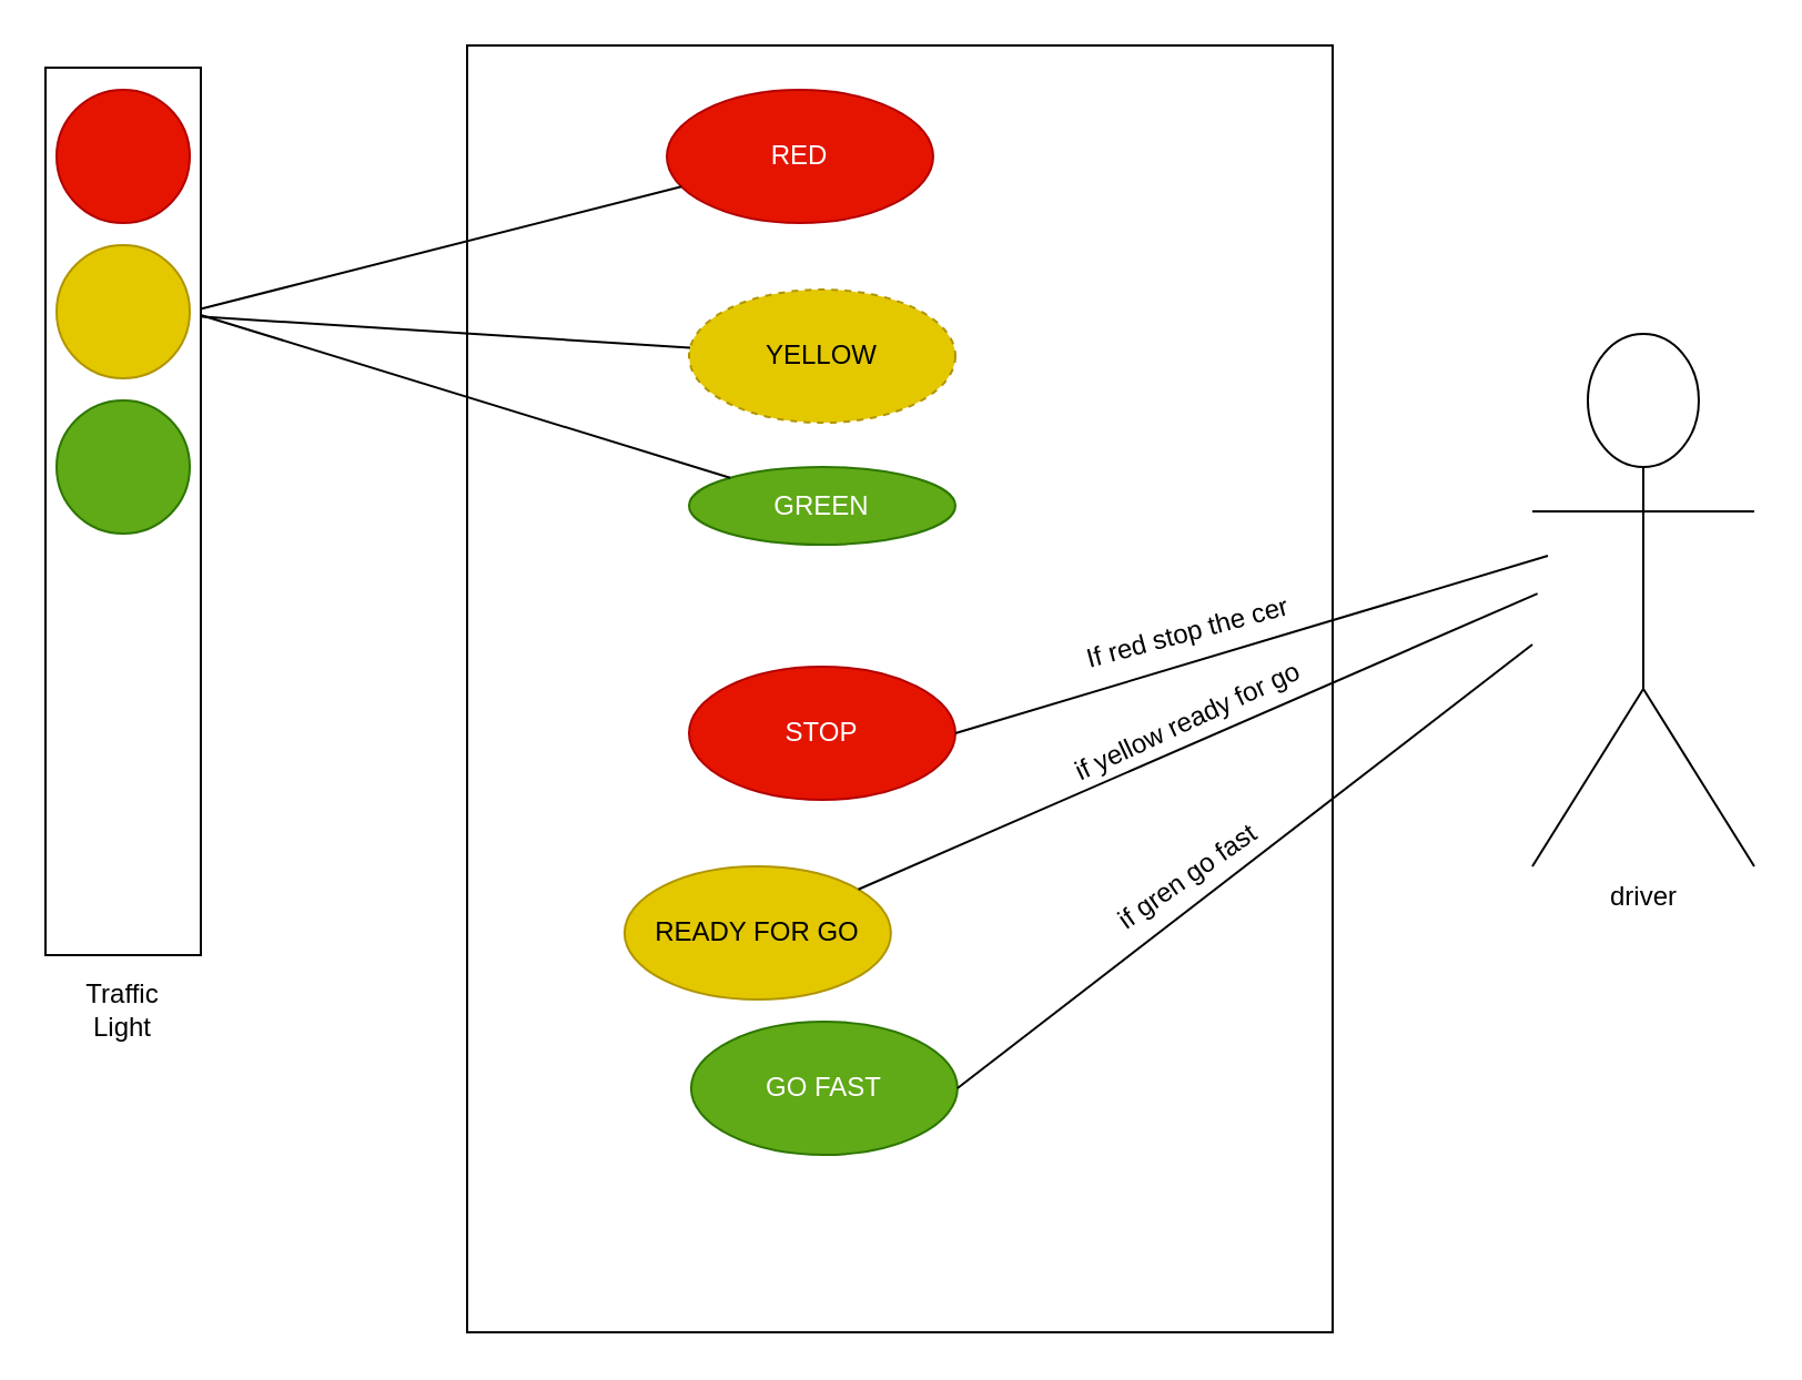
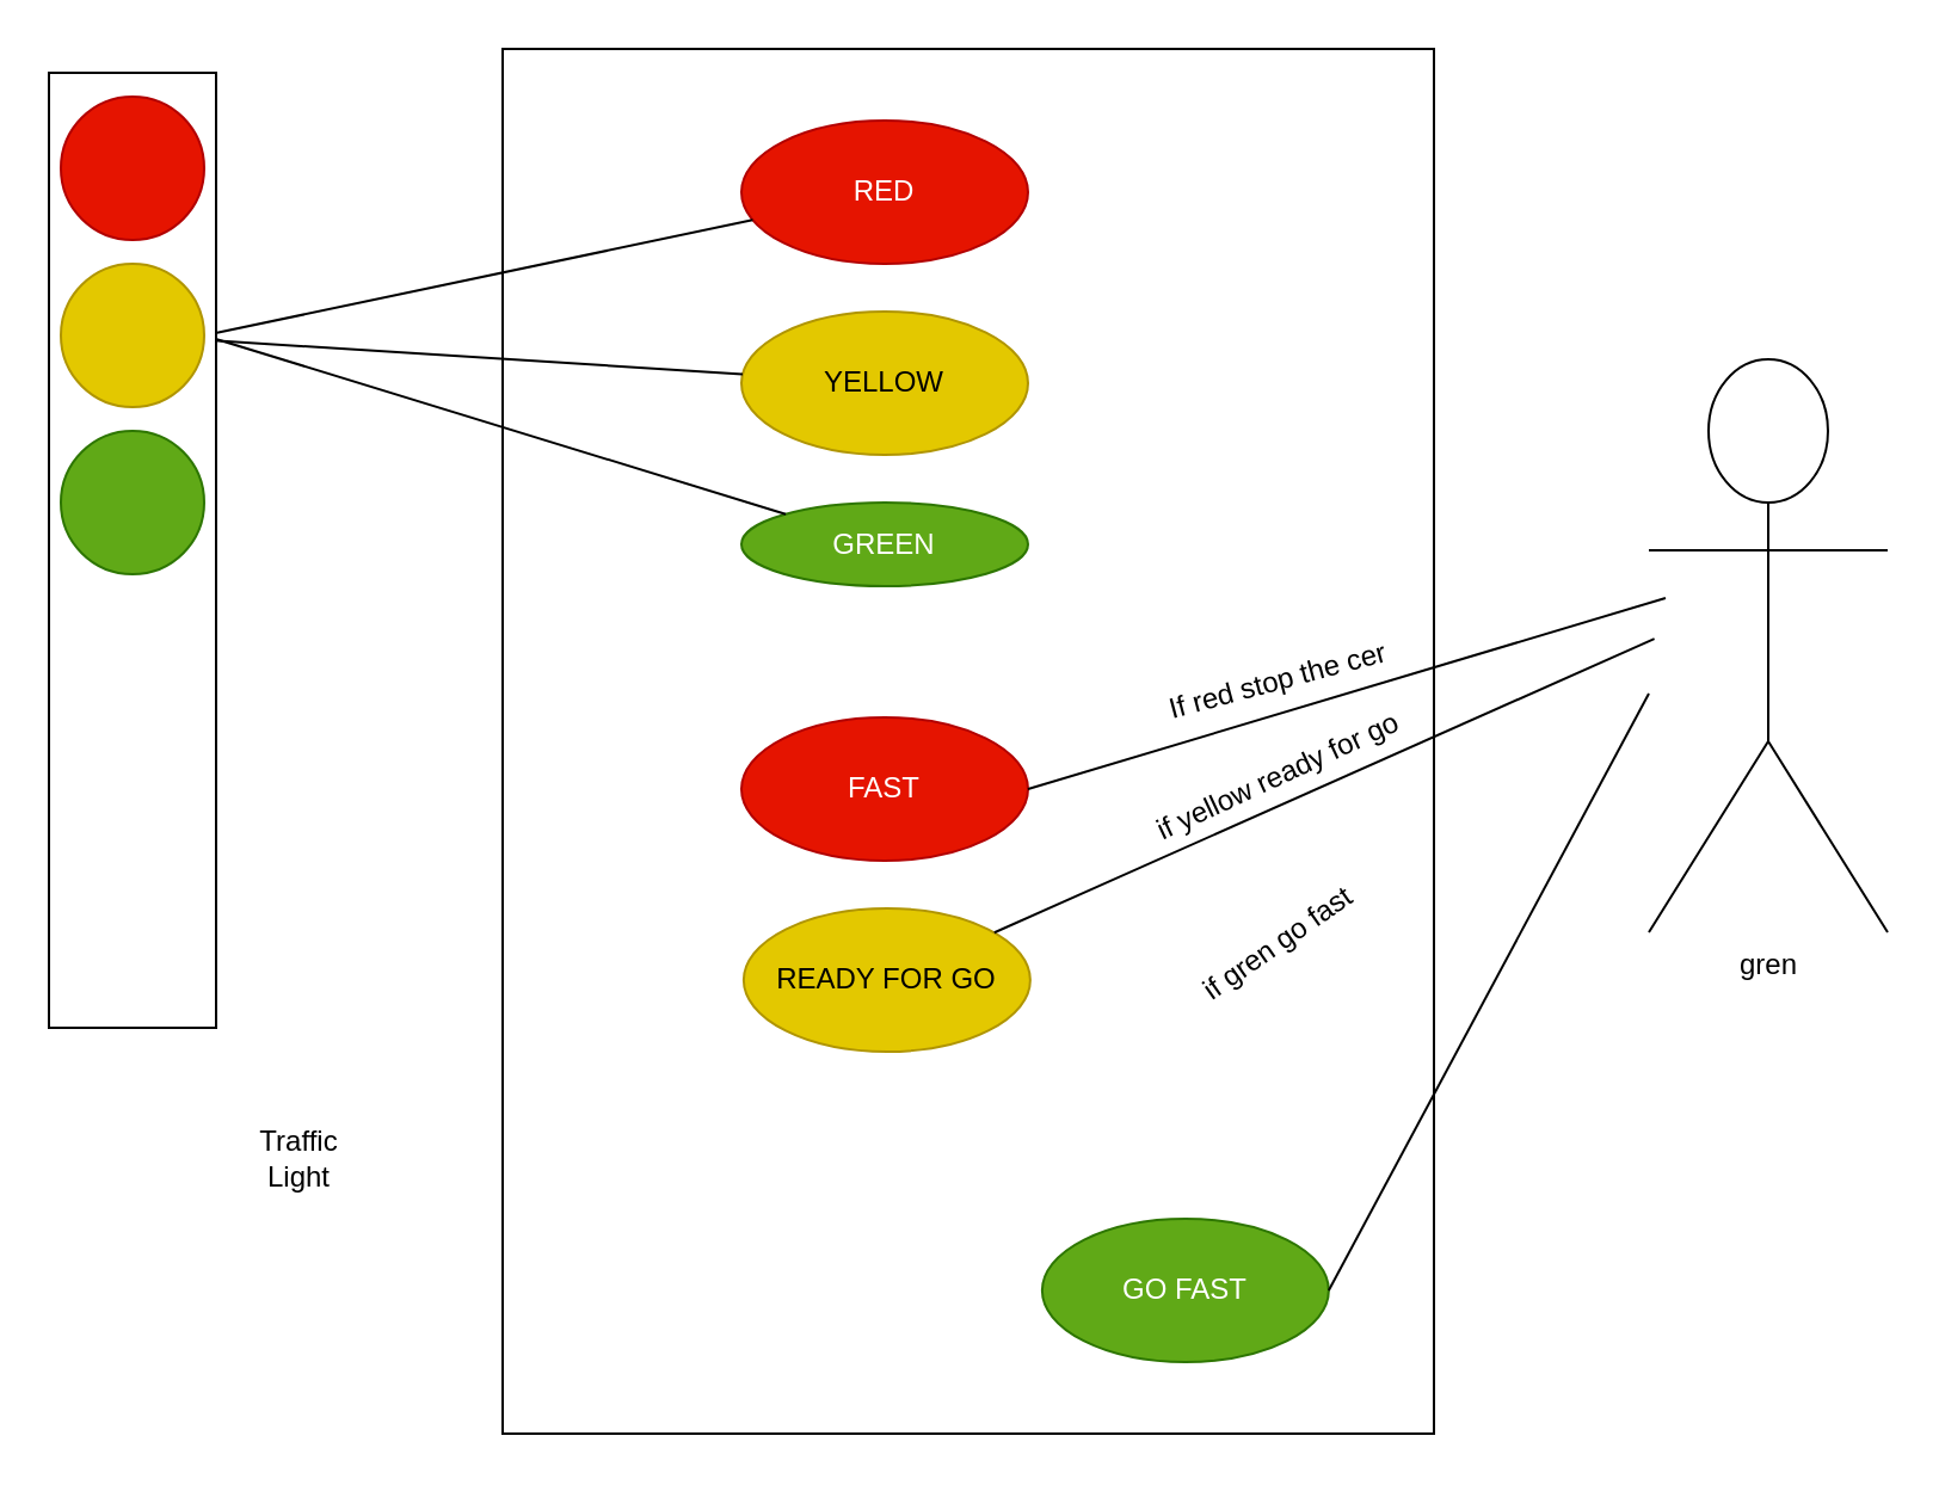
- <mxCell id="3" value="RED" style="ellipse;whiteSpace=wrap;html=1;fillColor=#e51400;fontColor=#ffffff;strokeColor=#B20000;" vertex="1" parent="1"><mxGeometry x="300" y="40" width="120" height="60" as="geometry" /></mxCell>
+ <mxCell id="3" value="RED" style="ellipse;whiteSpace=wrap;html=1;fillColor=#e51400;fontColor=#ffffff;strokeColor=#B20000;" vertex="1" parent="1"><mxGeometry x="310" y="50" width="120" height="60" as="geometry" /></mxCell>
- <mxCell id="4" value="YELLOW" style="ellipse;whiteSpace=wrap;html=1;fillColor=#e3c800;fontColor=#000000;strokeColor=#B09500;dashed=1;" vertex="1" parent="1"><mxGeometry x="310" y="130" width="120" height="60" as="geometry" /></mxCell>
+ <mxCell id="4" value="YELLOW" style="ellipse;whiteSpace=wrap;html=1;fillColor=#e3c800;fontColor=#000000;strokeColor=#B09500;" vertex="1" parent="1"><mxGeometry x="310" y="130" width="120" height="60" as="geometry" /></mxCell>
- <mxCell id="9" value="STOP" style="ellipse;whiteSpace=wrap;html=1;fillColor=#e51400;fontColor=#ffffff;strokeColor=#B20000;" vertex="1" parent="1"><mxGeometry x="310" y="300" width="120" height="60" as="geometry" /></mxCell>
+ <mxCell id="9" value="FAST" style="ellipse;whiteSpace=wrap;html=1;fillColor=#e51400;fontColor=#ffffff;strokeColor=#B20000;" vertex="1" parent="1"><mxGeometry x="310" y="300" width="120" height="60" as="geometry" /></mxCell>
- <mxCell id="22" value="driver&lt;br&gt;" style="shape=umlActor;verticalLabelPosition=bottom;verticalAlign=top;html=1;outlineConnect=0;" vertex="1" parent="1"><mxGeometry x="690" y="150" width="100" height="240" as="geometry" /></mxCell>
+ <mxCell id="22" value="gren&lt;br&gt;" style="shape=umlActor;verticalLabelPosition=bottom;verticalAlign=top;html=1;outlineConnect=0;" vertex="1" parent="1"><mxGeometry x="690" y="150" width="100" height="240" as="geometry" /></mxCell>
- <mxCell id="12" value="READY FOR GO" style="ellipse;whiteSpace=wrap;html=1;fillColor=#e3c800;fontColor=#000000;strokeColor=#B09500;" vertex="1" parent="1"><mxGeometry x="280.94" y="390" width="120" height="60" as="geometry" /></mxCell>
+ <mxCell id="12" value="READY FOR GO" style="ellipse;whiteSpace=wrap;html=1;fillColor=#e3c800;fontColor=#000000;strokeColor=#B09500;" vertex="1" parent="1"><mxGeometry x="310.94" y="380" width="120" height="60" as="geometry" /></mxCell>
- <mxCell id="23" value="Traffic Light" style="text;html=1;strokeColor=none;fillColor=none;align=center;verticalAlign=middle;whiteSpace=wrap;rounded=0;" vertex="1" parent="1"><mxGeometry x="25" y="440" width="60" height="30" as="geometry" /></mxCell>
+ <mxCell id="23" value="Traffic Light" style="text;html=1;strokeColor=none;fillColor=none;align=center;verticalAlign=middle;whiteSpace=wrap;rounded=0;" vertex="1" parent="1"><mxGeometry x="95" y="470" width="60" height="30" as="geometry" /></mxCell>
- <mxCell id="15" value="GO FAST" style="ellipse;whiteSpace=wrap;html=1;fillColor=#60a917;fontColor=#ffffff;strokeColor=#2D7600;" vertex="1" parent="1"><mxGeometry x="310.94" y="460" width="120" height="60" as="geometry" /></mxCell>
+ <mxCell id="15" value="GO FAST" style="ellipse;whiteSpace=wrap;html=1;fillColor=#60a917;fontColor=#ffffff;strokeColor=#2D7600;" vertex="1" parent="1"><mxGeometry x="435.94" y="510" width="120" height="60" as="geometry" /></mxCell>
